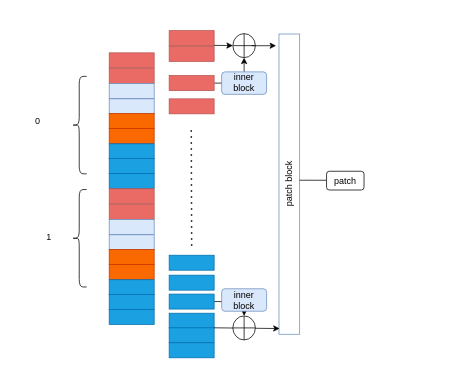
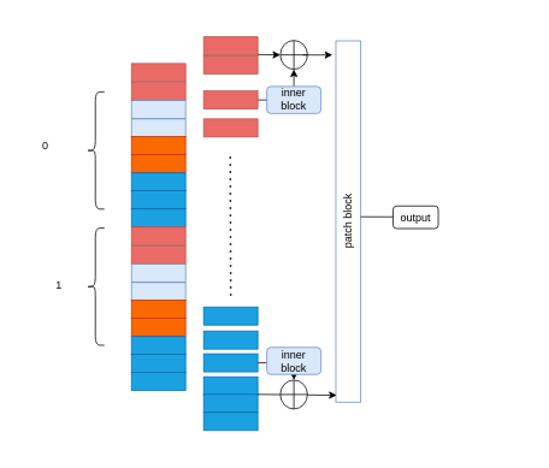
- <mxCell id="46" value="patch" style="rounded=1;whiteSpace=wrap;html=1;" vertex="1" parent="1"><mxGeometry x="435" y="228" width="50" height="25" as="geometry" /></mxCell>
+ <mxCell id="46" value="output" style="rounded=1;whiteSpace=wrap;html=1;" vertex="1" parent="1"><mxGeometry x="435" y="228" width="50" height="25" as="geometry" /></mxCell>
